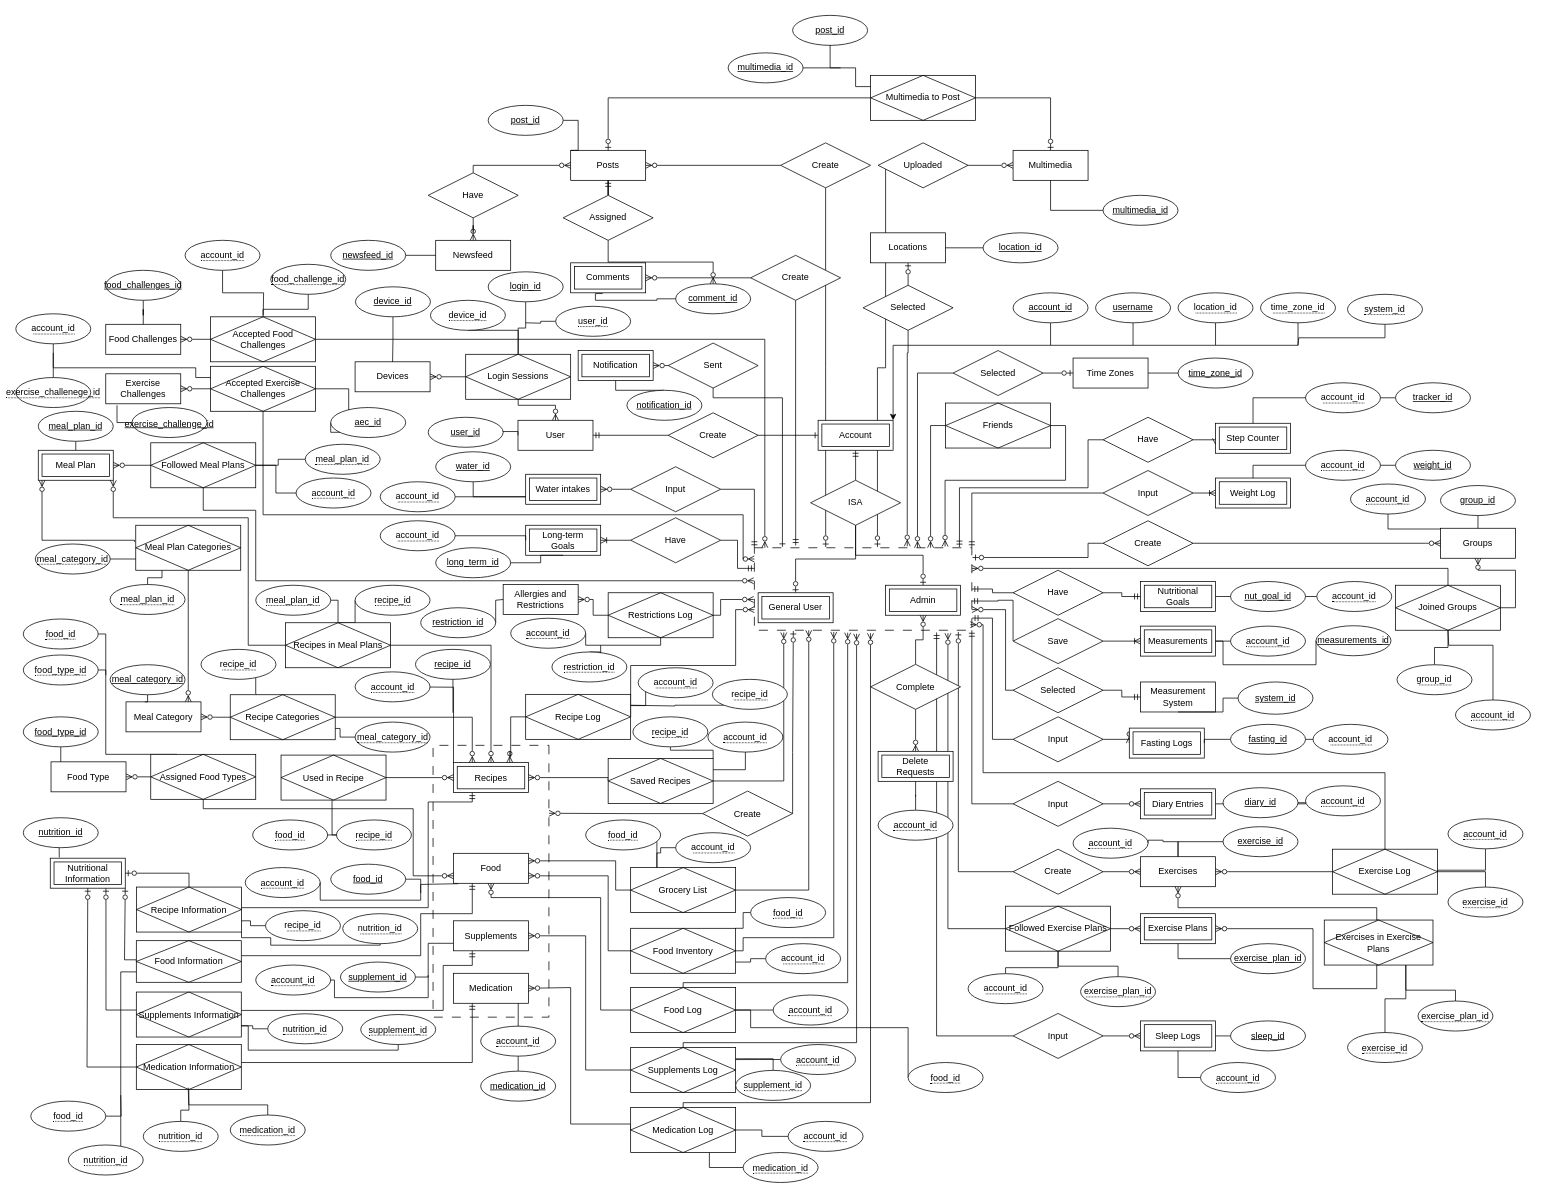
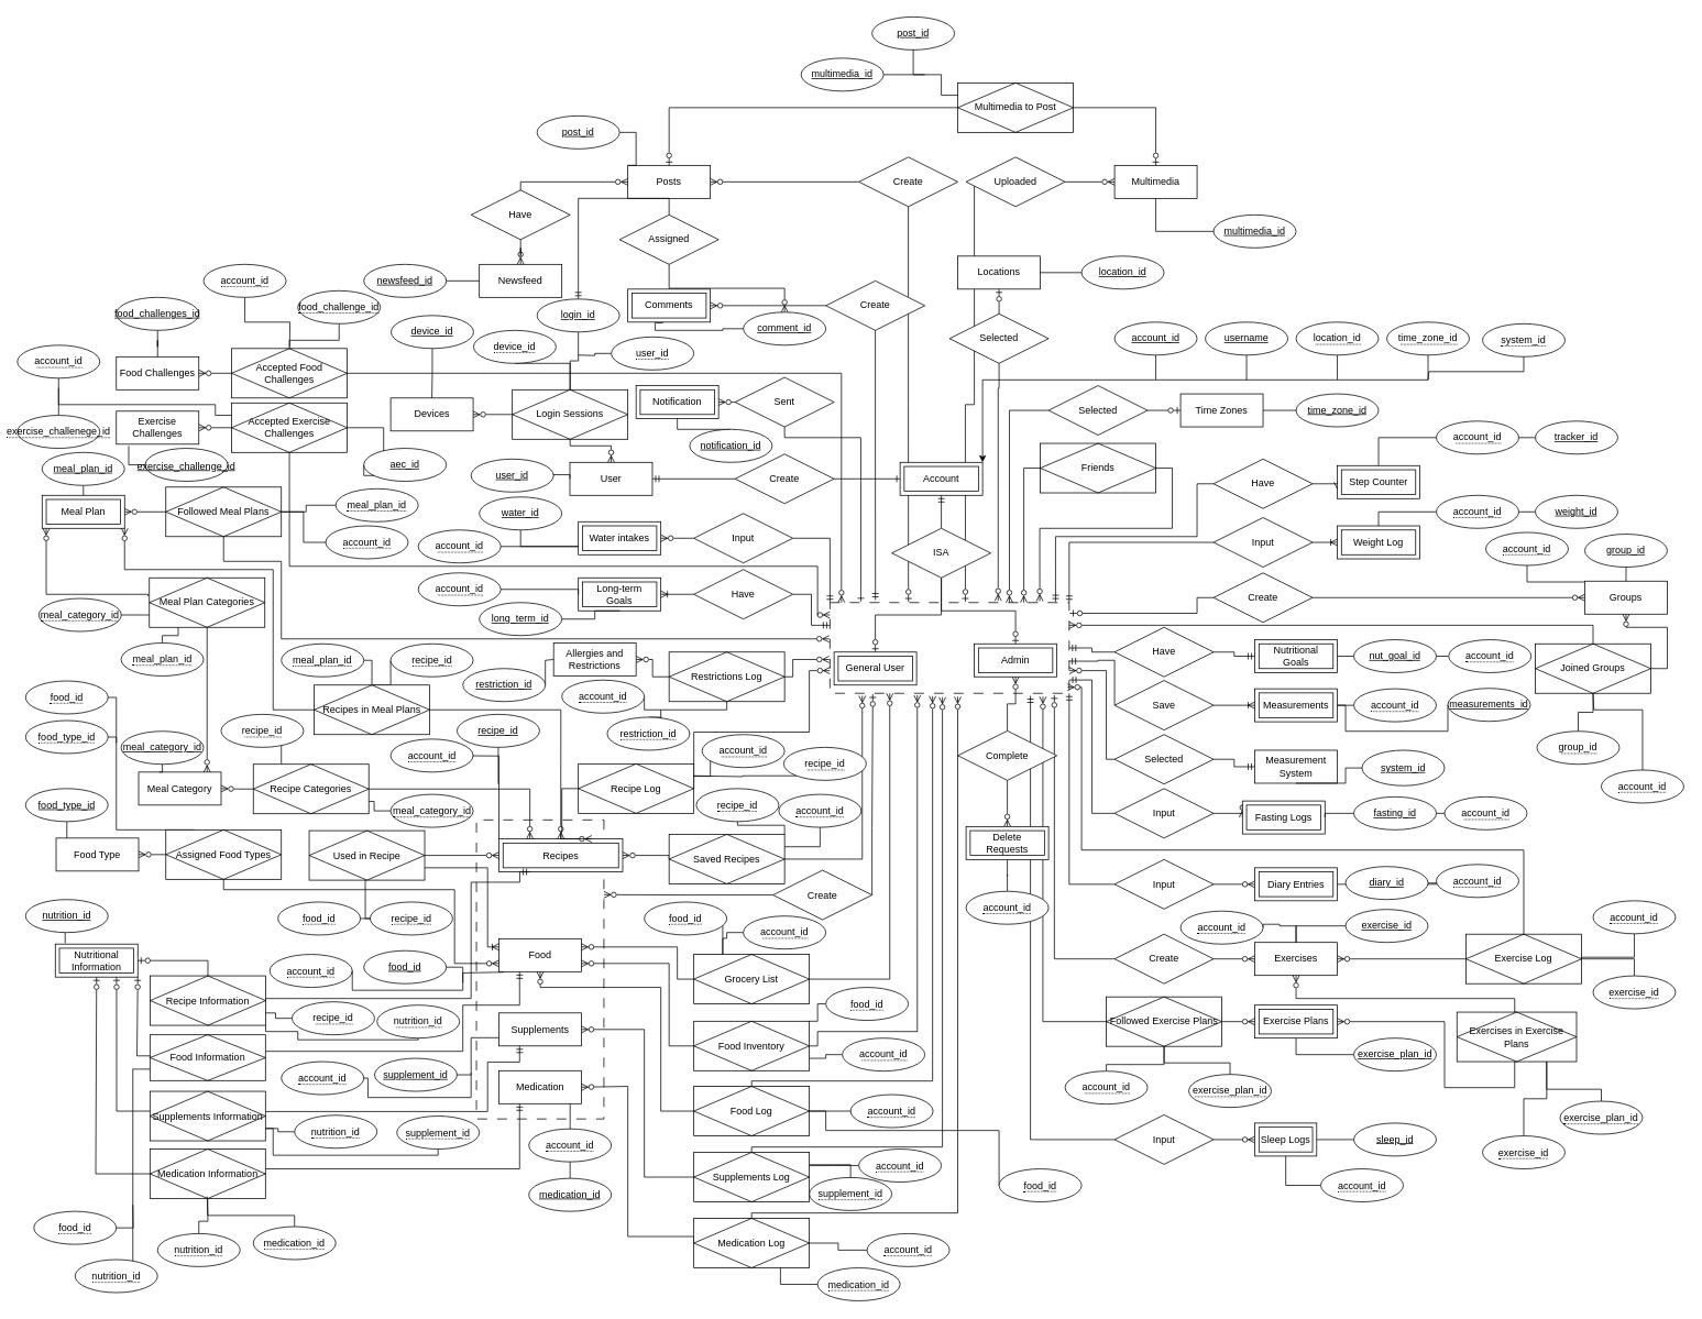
- <mxCell id="104" style="edgeStyle=orthogonalEdgeStyle;rounded=0;orthogonalLoop=1;jettySize=auto;html=1;exitX=0.5;exitY=0;exitDx=0;exitDy=0;endArrow=ERmandOne;endFill=0;" parent="1" source="105" target="100" edge="1"><mxGeometry relative="1" as="geometry" /></mxCell>
+ <mxCell id="104" style="edgeStyle=orthogonalEdgeStyle;rounded=0;orthogonalLoop=1;jettySize=auto;html=1;exitX=0.5;exitY=0;exitDx=0;exitDy=0;endArrow=ERmandOne;endFill=0;" parent="1" source="105" target="306" edge="1"><mxGeometry relative="1" as="geometry" /></mxCell>
- <mxCell id="48" value="Recipes" style="shape=ext;margin=3;double=1;whiteSpace=wrap;html=1;align=center;" parent="1" vertex="1"><mxGeometry x="603.75" y="1016.5" width="100" height="40" as="geometry" /></mxCell>
+ <mxCell id="48" value="Recipes" style="shape=ext;margin=3;double=1;whiteSpace=wrap;html=1;align=center;" parent="1" vertex="1"><mxGeometry x="603.75" y="1016.5" width="150" height="40" as="geometry" /></mxCell>
+ <mxCell id="83" style="edgeStyle=orthogonalEdgeStyle;rounded=0;orthogonalLoop=1;jettySize=auto;html=1;exitX=1;exitY=0.75;exitDx=0;exitDy=0;entryX=0;entryY=0.25;entryDx=0;entryDy=0;endArrow=ERoneToMany;endFill=0;" parent="1" source="85" target="35" edge="1"><mxGeometry relative="1" as="geometry"><Array as="points"><mxPoint x="590" y="1052" /><mxPoint x="590" y="1148" /></Array></mxGeometry></mxCell>
- <mxCell id="66" value="Sleep Logs" style="shape=ext;margin=3;double=1;whiteSpace=wrap;html=1;align=center;" parent="1" vertex="1"><mxGeometry x="1520" y="1361" width="100" height="40" as="geometry" /></mxCell>
+ <mxCell id="66" value="Sleep Logs" style="shape=ext;margin=3;double=1;whiteSpace=wrap;html=1;align=center;" parent="1" vertex="1"><mxGeometry x="1520" y="1361" width="75" height="40" as="geometry" /></mxCell>
